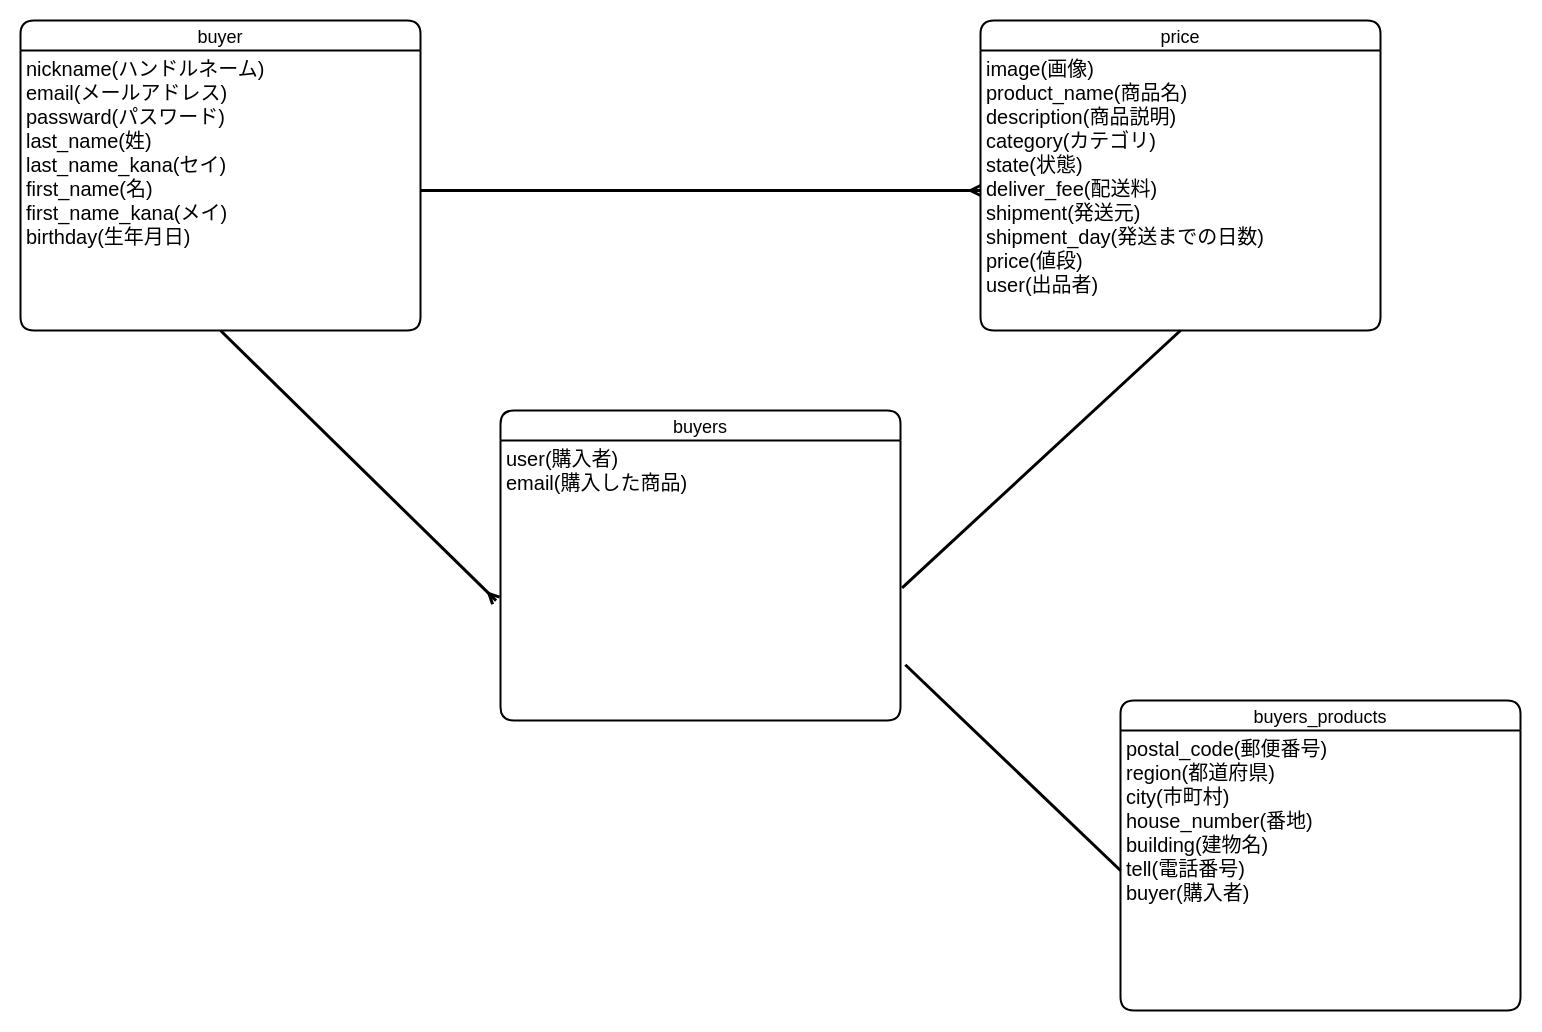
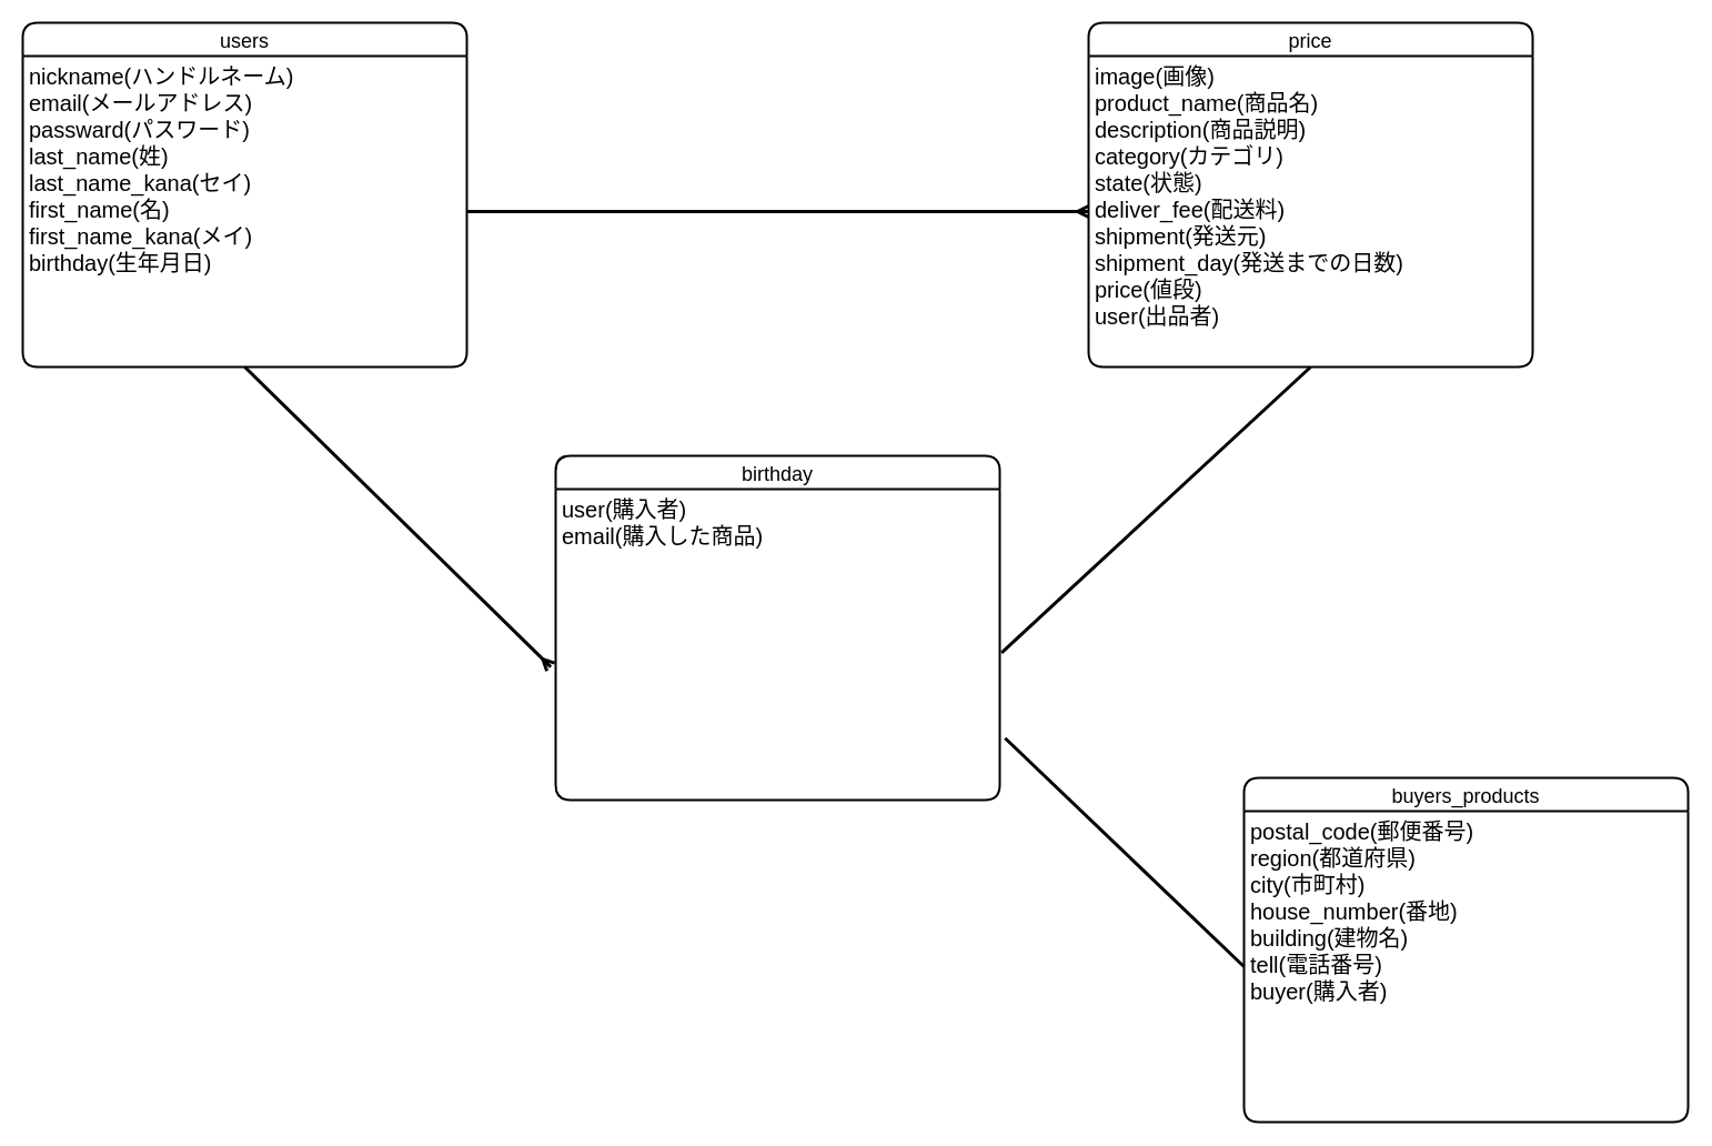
- <mxCell id="2" value="buyer" style="swimlane;childLayout=stackLayout;horizontal=1;startSize=30;horizontalStack=0;rounded=1;fontSize=18;fontStyle=0;strokeWidth=2;resizeParent=0;resizeLast=1;shadow=0;dashed=0;align=center;direction=east;" parent="1" vertex="1"><mxGeometry x="20" y="20" width="400" height="310" as="geometry" /></mxCell>
+ <mxCell id="2" value="users" style="swimlane;childLayout=stackLayout;horizontal=1;startSize=30;horizontalStack=0;rounded=1;fontSize=18;fontStyle=0;strokeWidth=2;resizeParent=0;resizeLast=1;shadow=0;dashed=0;align=center;direction=east;" parent="1" vertex="1"><mxGeometry x="20" y="20" width="400" height="310" as="geometry" /></mxCell>
- <mxCell id="6" value="buyers" style="swimlane;childLayout=stackLayout;horizontal=1;startSize=30;horizontalStack=0;rounded=1;fontSize=18;fontStyle=0;strokeWidth=2;resizeParent=0;resizeLast=1;shadow=0;dashed=0;align=center;" parent="1" vertex="1"><mxGeometry x="500" y="410" width="400" height="310" as="geometry" /></mxCell>
+ <mxCell id="6" value="birthday" style="swimlane;childLayout=stackLayout;horizontal=1;startSize=30;horizontalStack=0;rounded=1;fontSize=18;fontStyle=0;strokeWidth=2;resizeParent=0;resizeLast=1;shadow=0;dashed=0;align=center;" parent="1" vertex="1"><mxGeometry x="500" y="410" width="400" height="310" as="geometry" /></mxCell>
